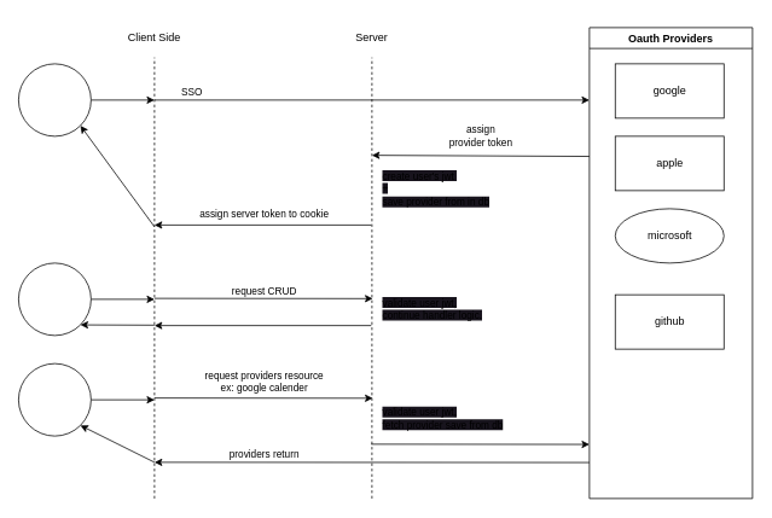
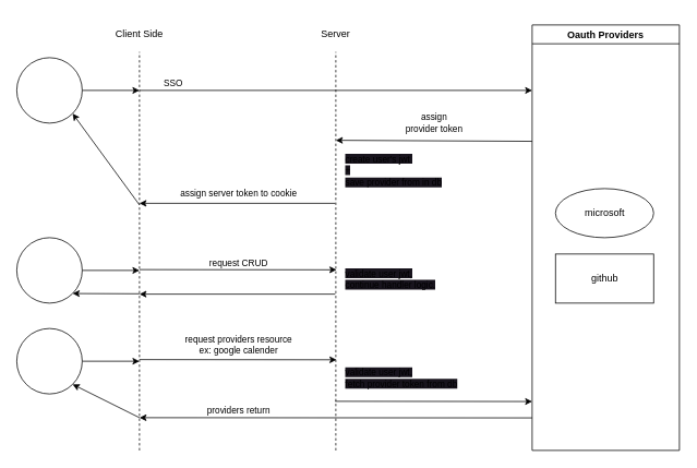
- <mxCell id="5" value="google" style="rounded=0;whiteSpace=wrap;html=1;" parent="4" vertex="1"><mxGeometry x="28.5" y="40" width="120" height="60" as="geometry" /></mxCell>
- <mxCell id="6" value="apple" style="rounded=0;whiteSpace=wrap;html=1;" parent="4" vertex="1"><mxGeometry x="28.5" y="120" width="120" height="60" as="geometry" /></mxCell>
- <mxCell id="8" value="github" style="rounded=0;whiteSpace=wrap;html=1;" parent="4" vertex="1"><mxGeometry x="28.5" y="295" width="120" height="60" as="geometry" /></mxCell>
+ <mxCell id="8" value="github" style="rounded=0;whiteSpace=wrap;html=1;" parent="4" vertex="1"><mxGeometry x="28.5" y="280" width="120" height="60" as="geometry" /></mxCell>
- <mxCell id="21" value="&lt;span style=&quot;font-size: 11px; text-align: center; background-color: rgb(24, 20, 29);&quot;&gt;validate user jwt,&lt;br&gt;fetch provider save from db&lt;br&gt;&lt;/span&gt;" style="text;whiteSpace=wrap;html=1;" parent="1" vertex="1"><mxGeometry x="420" y="441" width="160" height="40" as="geometry" /></mxCell>
+ <mxCell id="21" value="&lt;span style=&quot;font-size: 11px; text-align: center; background-color: rgb(24, 20, 29);&quot;&gt;validate user jwt,&lt;br&gt;fetch provider token from db&lt;br&gt;&lt;/span&gt;" style="text;whiteSpace=wrap;html=1;" parent="1" vertex="1"><mxGeometry x="420" y="441" width="160" height="40" as="geometry" /></mxCell>
